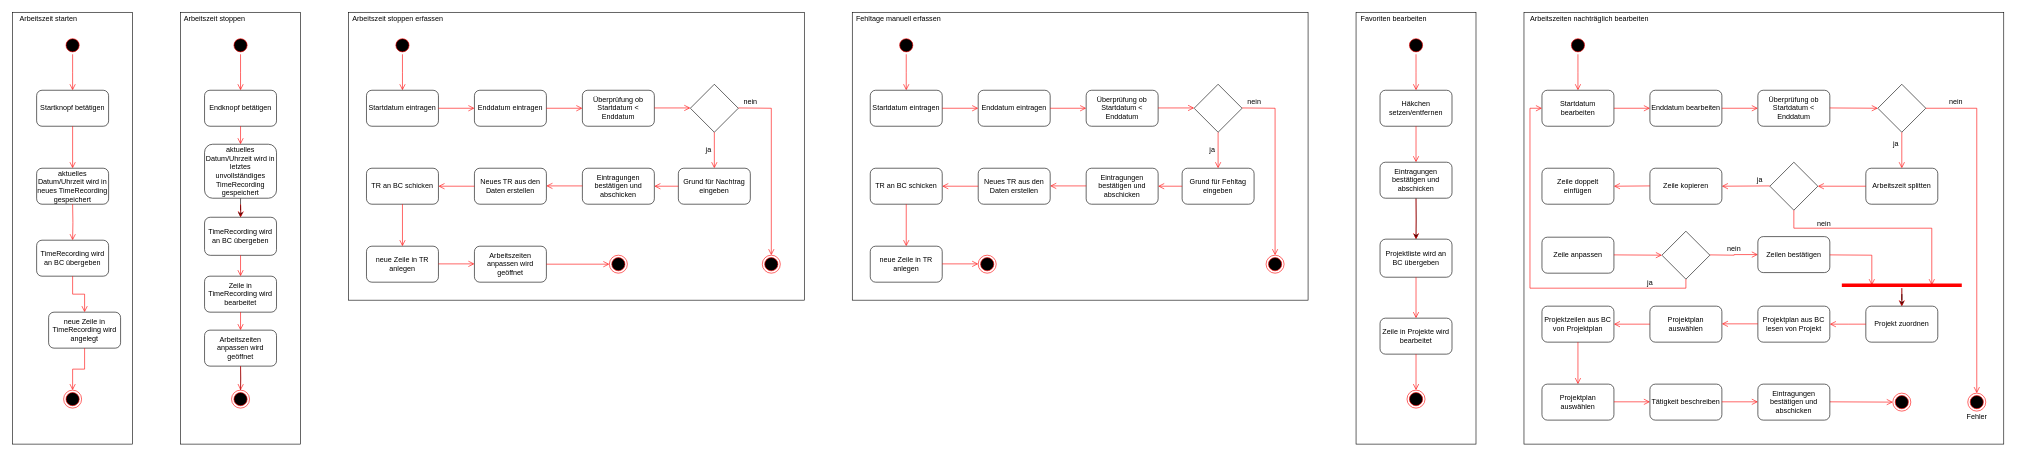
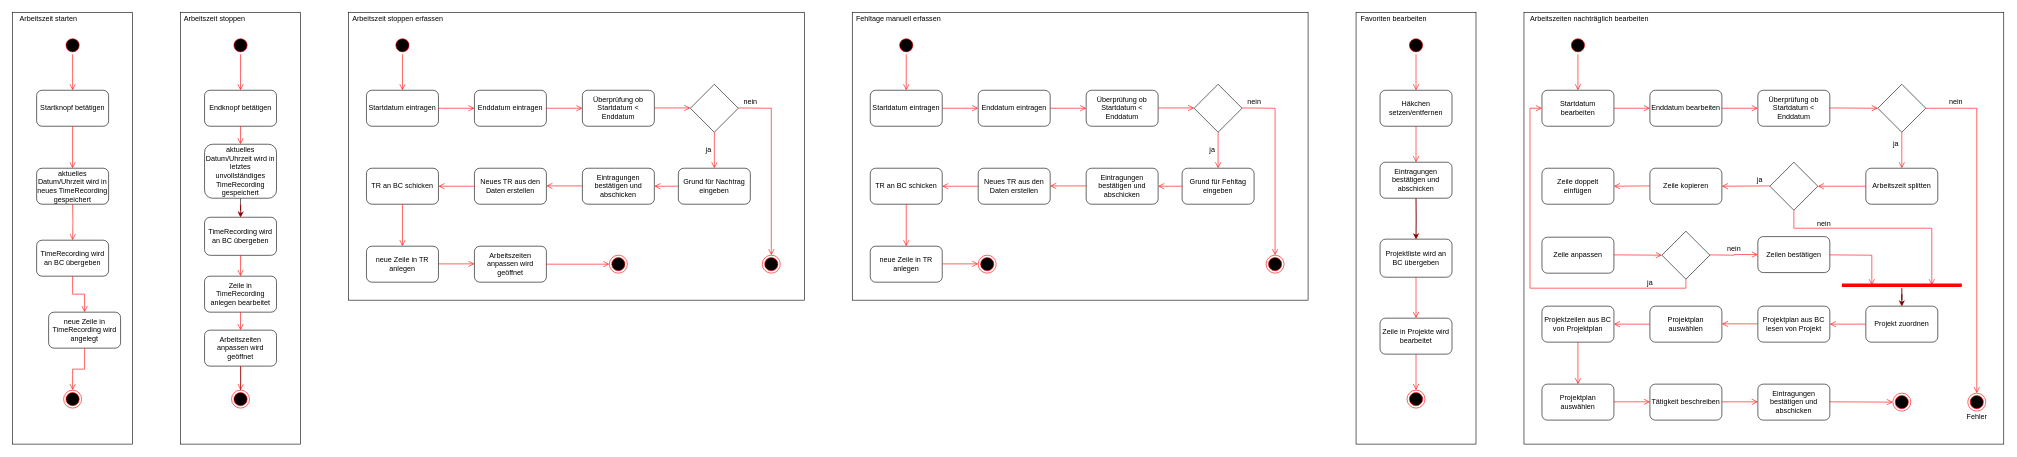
- <mxCell id="19" value="Zeile in TimeRecording wird bearbeitet" style="rounded=1;whiteSpace=wrap;html=1;fontColor=default;" vertex="1" parent="1"><mxGeometry x="340" y="460" width="120" height="60" as="geometry" /></mxCell>
+ <mxCell id="19" value="Zeile in TimeRecording anlegen bearbeitet" style="rounded=1;whiteSpace=wrap;html=1;fontColor=default;" vertex="1" parent="1"><mxGeometry x="340" y="460" width="120" height="60" as="geometry" /></mxCell>
